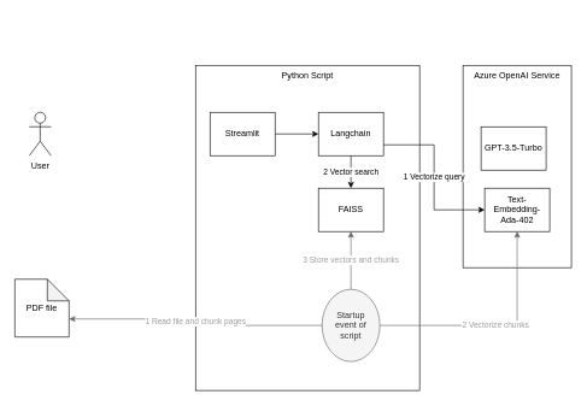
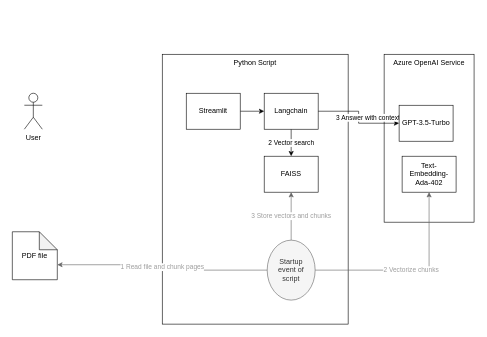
- <mxCell id="7" value="Streamlit" style="rounded=0;whiteSpace=wrap;html=1;" parent="1" vertex="1"><mxGeometry x="290" y="155" width="90" height="60" as="geometry" /></mxCell>
+ <mxCell id="7" value="Streamlit" style="rounded=0;whiteSpace=wrap;html=1;" parent="1" vertex="1"><mxGeometry x="310" y="155" width="90" height="60" as="geometry" /></mxCell>
+ <mxCell id="8" value="3 Answer with context" style="edgeStyle=orthogonalEdgeStyle;rounded=0;orthogonalLoop=1;jettySize=auto;html=1;entryX=0;entryY=0.5;entryDx=0;entryDy=0;" parent="1" source="11" target="12" edge="1"><mxGeometry y="15" relative="1" as="geometry"><mxPoint as="offset" /></mxGeometry></mxCell>
- <mxCell id="9" value="1 Vectorize query" style="edgeStyle=orthogonalEdgeStyle;rounded=0;orthogonalLoop=1;jettySize=auto;html=1;entryX=0;entryY=0.5;entryDx=0;entryDy=0;exitX=1;exitY=0.75;exitDx=0;exitDy=0;" edge="1" parent="1" source="11" target="13"><mxGeometry relative="1" as="geometry" /></mxCell>
